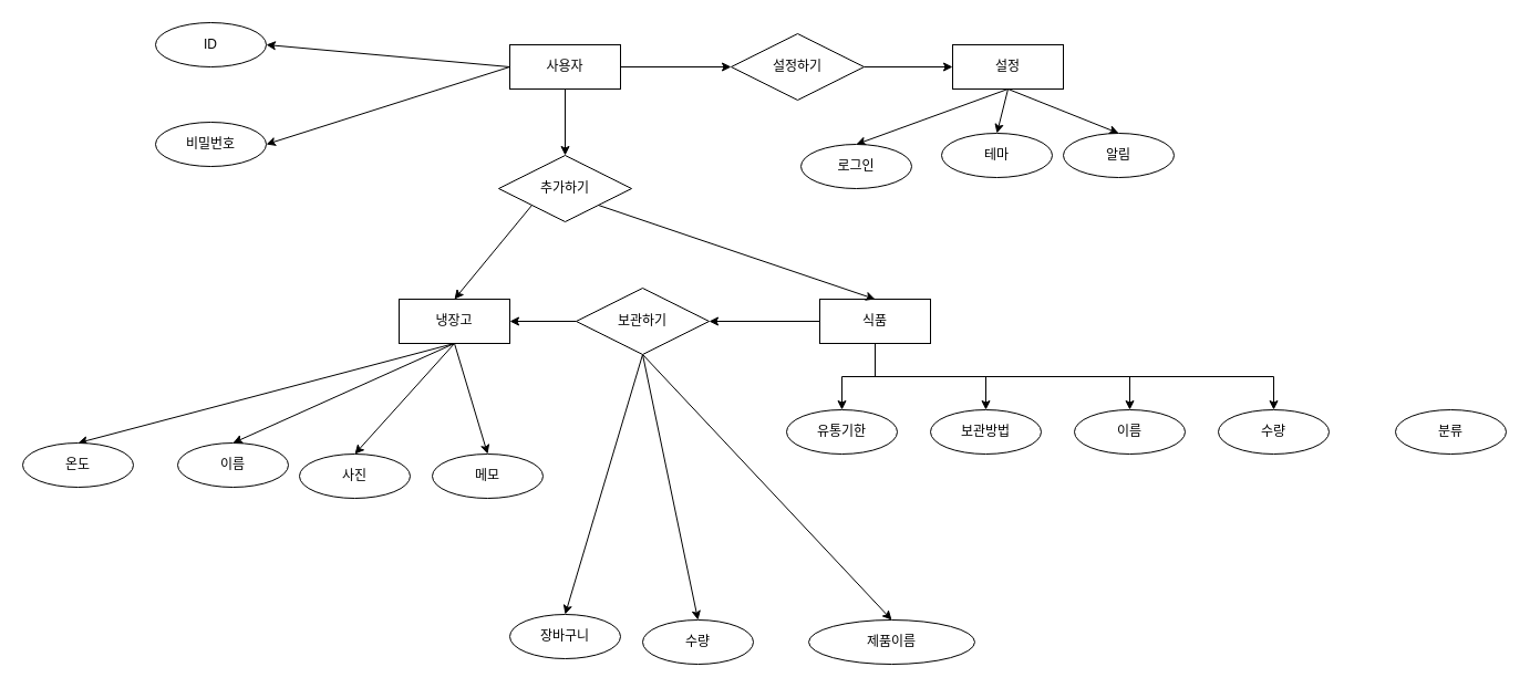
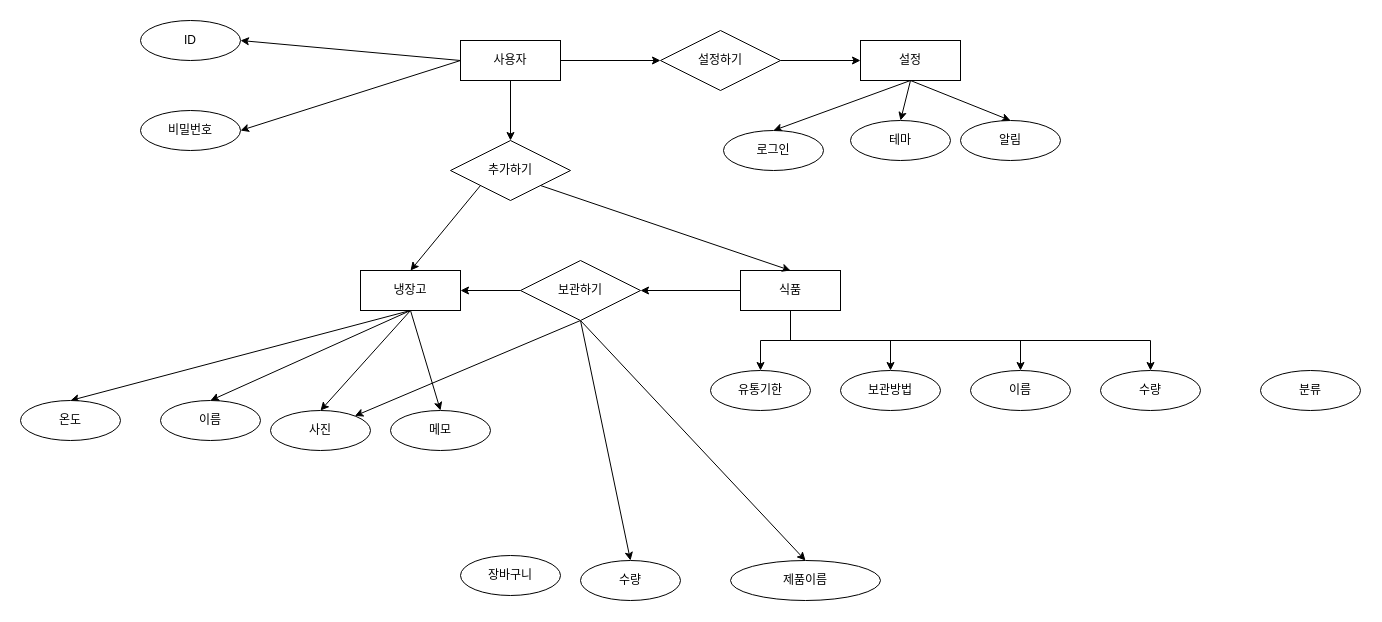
- <mxCell id="27" style="rounded=0;orthogonalLoop=1;jettySize=auto;html=1;exitX=0.5;exitY=1;exitDx=0;exitDy=0;entryX=0.5;entryY=0;entryDx=0;entryDy=0;" parent="1" source="31" target="39" edge="1"><mxGeometry relative="1" as="geometry" /></mxCell>
+ <mxCell id="27" style="rounded=0;orthogonalLoop=1;jettySize=auto;html=1;exitX=0.5;exitY=1;exitDx=0;exitDy=0;" parent="1" source="31" target="34" edge="1"><mxGeometry relative="1" as="geometry" /></mxCell>
